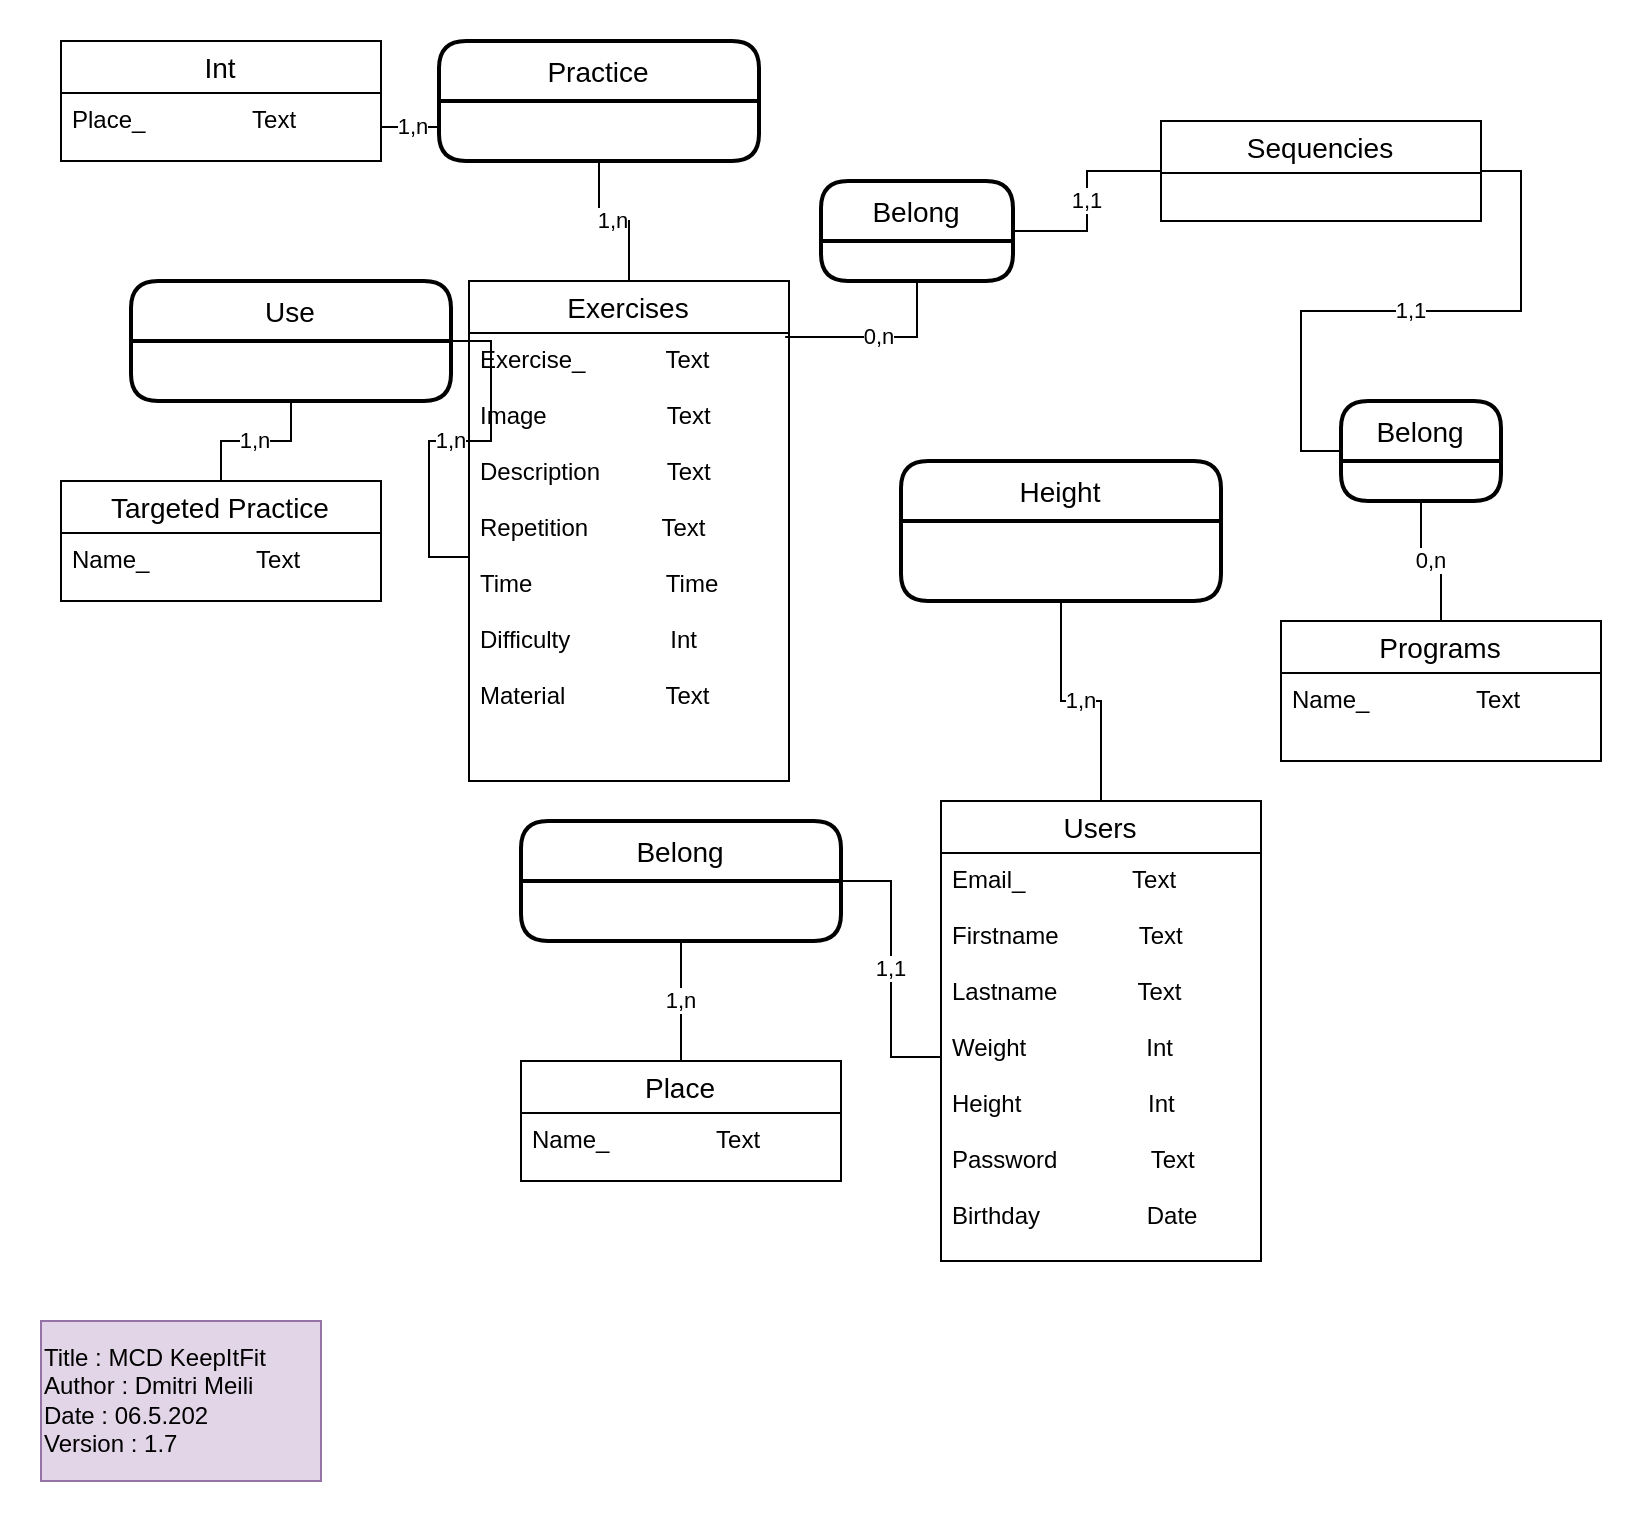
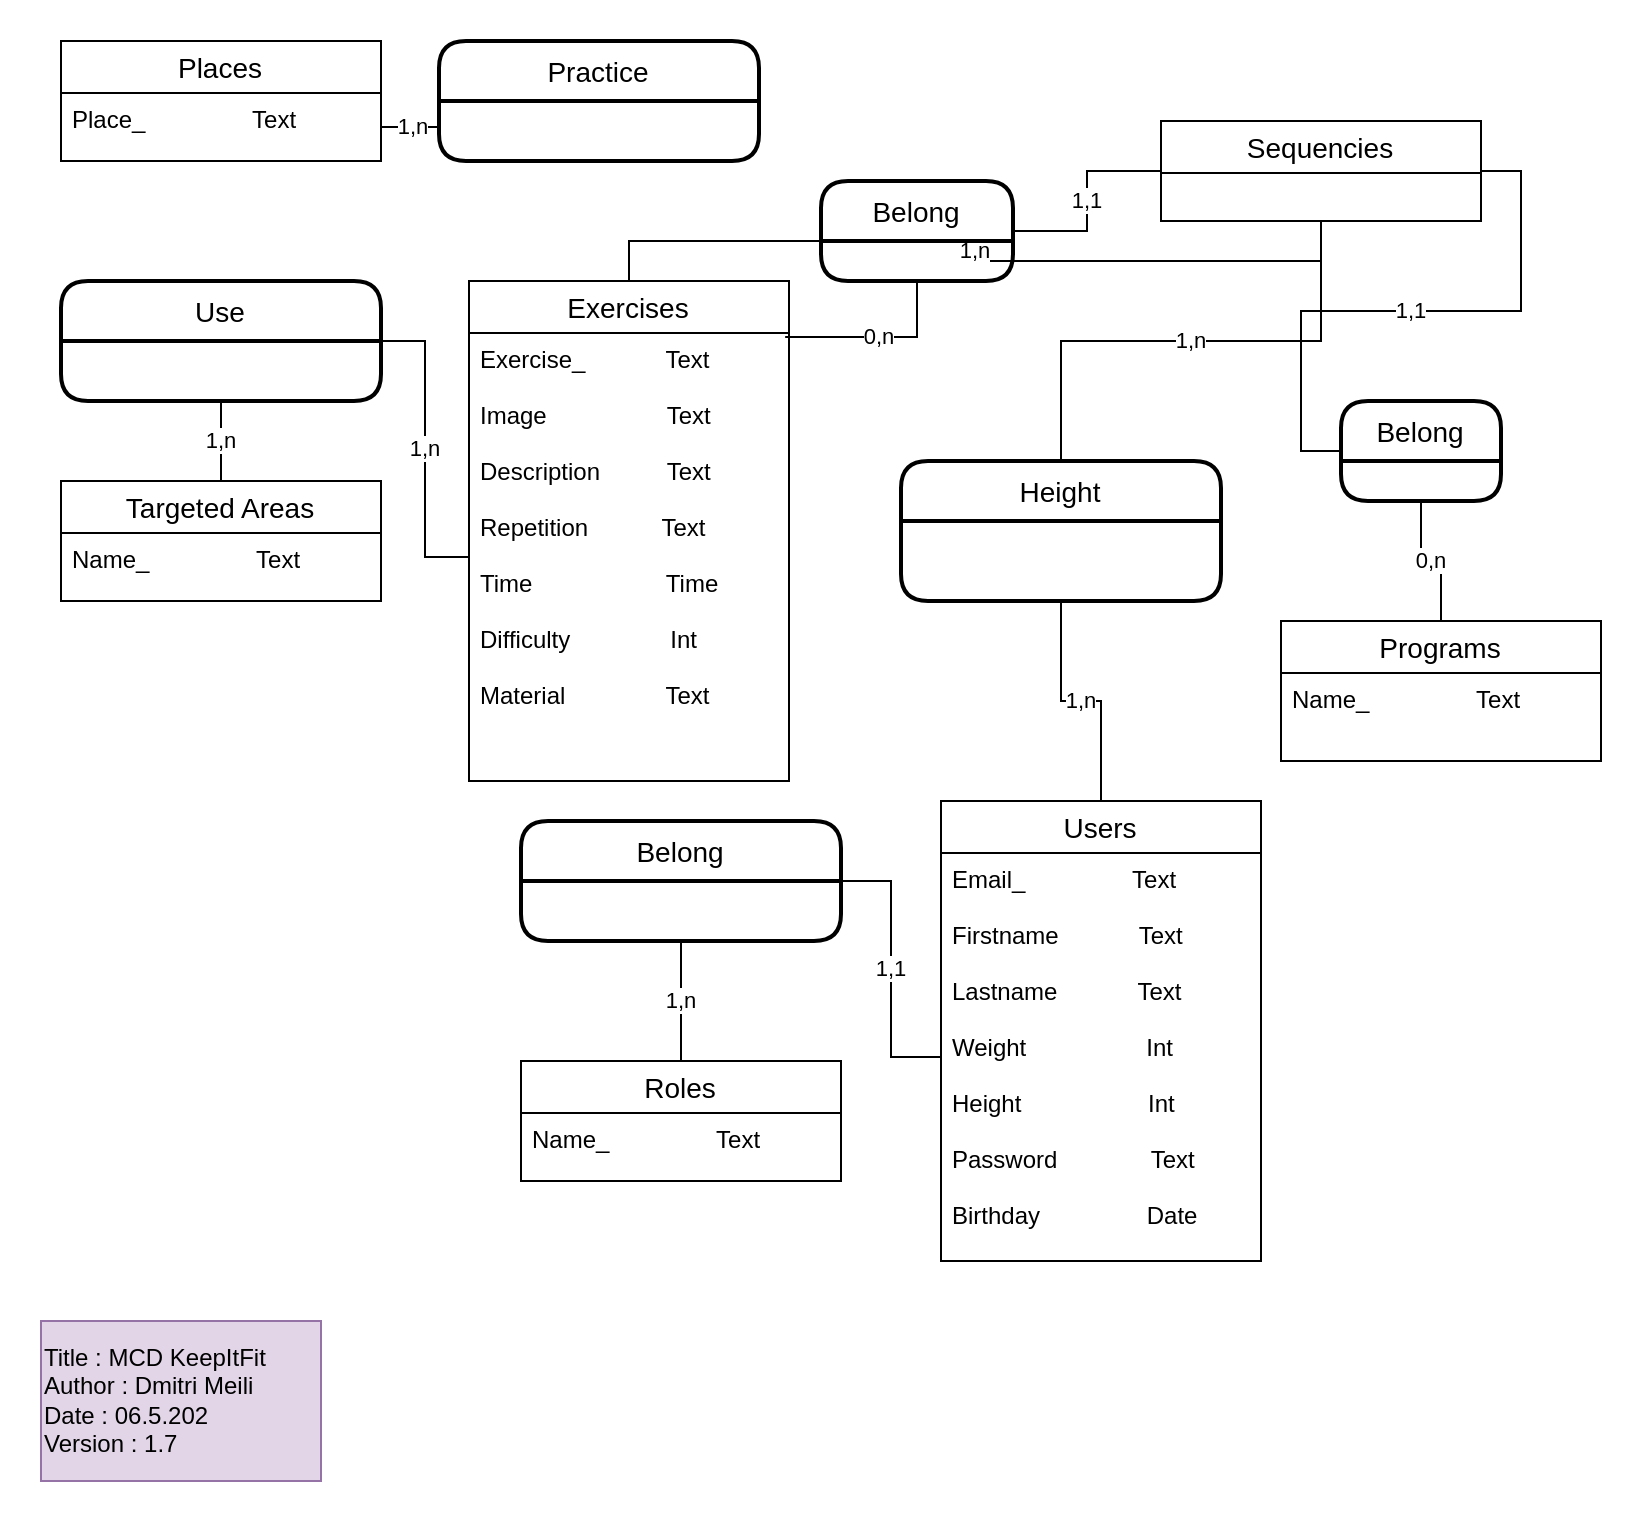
- <mxCell id="10" value="Int" style="swimlane;fontStyle=0;childLayout=stackLayout;horizontal=1;startSize=26;horizontalStack=0;resizeParent=1;resizeParentMax=0;resizeLast=0;collapsible=1;marginBottom=0;align=center;fontSize=14;" parent="1" vertex="1"><mxGeometry x="30" y="20" width="160" height="60" as="geometry" /></mxCell>
+ <mxCell id="10" value="Places" style="swimlane;fontStyle=0;childLayout=stackLayout;horizontal=1;startSize=26;horizontalStack=0;resizeParent=1;resizeParentMax=0;resizeLast=0;collapsible=1;marginBottom=0;align=center;fontSize=14;" parent="1" vertex="1"><mxGeometry x="30" y="20" width="160" height="60" as="geometry" /></mxCell>
- <mxCell id="12" value="1,n" style="edgeStyle=orthogonalEdgeStyle;rounded=0;orthogonalLoop=1;jettySize=auto;html=1;exitX=0.5;exitY=0;exitDx=0;exitDy=0;entryX=0.5;entryY=1;entryDx=0;entryDy=0;endArrow=none;endFill=0;" parent="1" source="13" target="15" edge="1"><mxGeometry relative="1" as="geometry" /></mxCell>
+ <mxCell id="12" value="1,n" style="edgeStyle=orthogonalEdgeStyle;rounded=0;orthogonalLoop=1;jettySize=auto;html=1;exitX=0.5;exitY=0;exitDx=0;exitDy=0;endArrow=none;endFill=0;" parent="1" source="13" target="29" edge="1"><mxGeometry relative="1" as="geometry" /></mxCell>
- <mxCell id="18" value="Use" style="swimlane;childLayout=stackLayout;horizontal=1;startSize=30;horizontalStack=0;rounded=1;fontSize=14;fontStyle=0;strokeWidth=2;resizeParent=0;resizeLast=1;shadow=0;dashed=0;align=center;" parent="1" vertex="1"><mxGeometry x="65" y="140" width="160" height="60" as="geometry" /></mxCell>
+ <mxCell id="18" value="Use" style="swimlane;childLayout=stackLayout;horizontal=1;startSize=30;horizontalStack=0;rounded=1;fontSize=14;fontStyle=0;strokeWidth=2;resizeParent=0;resizeLast=1;shadow=0;dashed=0;align=center;" parent="1" vertex="1"><mxGeometry x="30" y="140" width="160" height="60" as="geometry" /></mxCell>
+ <mxCell id="26" value="1,n" style="edgeStyle=orthogonalEdgeStyle;rounded=0;orthogonalLoop=1;jettySize=auto;html=1;entryX=0.5;entryY=0;entryDx=0;entryDy=0;endArrow=none;endFill=0;exitX=0.5;exitY=1;exitDx=0;exitDy=0;" parent="1" source="29" target="27" edge="1"><mxGeometry relative="1" as="geometry"><mxPoint x="520" y="190" as="sourcePoint" /></mxGeometry></mxCell>
- <mxCell id="19" value="Targeted Practice" style="swimlane;fontStyle=0;childLayout=stackLayout;horizontal=1;startSize=26;horizontalStack=0;resizeParent=1;resizeParentMax=0;resizeLast=0;collapsible=1;marginBottom=0;align=center;fontSize=14;" parent="1" vertex="1"><mxGeometry x="30" y="240" width="160" height="60" as="geometry" /></mxCell>
+ <mxCell id="19" value="Targeted Areas" style="swimlane;fontStyle=0;childLayout=stackLayout;horizontal=1;startSize=26;horizontalStack=0;resizeParent=1;resizeParentMax=0;resizeLast=0;collapsible=1;marginBottom=0;align=center;fontSize=14;" parent="1" vertex="1"><mxGeometry x="30" y="240" width="160" height="60" as="geometry" /></mxCell>
- <mxCell id="8" value="Place" style="swimlane;fontStyle=0;childLayout=stackLayout;horizontal=1;startSize=26;horizontalStack=0;resizeParent=1;resizeParentMax=0;resizeLast=0;collapsible=1;marginBottom=0;align=center;fontSize=14;" parent="1" vertex="1"><mxGeometry x="260" y="530" width="160" height="60" as="geometry" /></mxCell>
+ <mxCell id="8" value="Roles" style="swimlane;fontStyle=0;childLayout=stackLayout;horizontal=1;startSize=26;horizontalStack=0;resizeParent=1;resizeParentMax=0;resizeLast=0;collapsible=1;marginBottom=0;align=center;fontSize=14;" parent="1" vertex="1"><mxGeometry x="260" y="530" width="160" height="60" as="geometry" /></mxCell>
